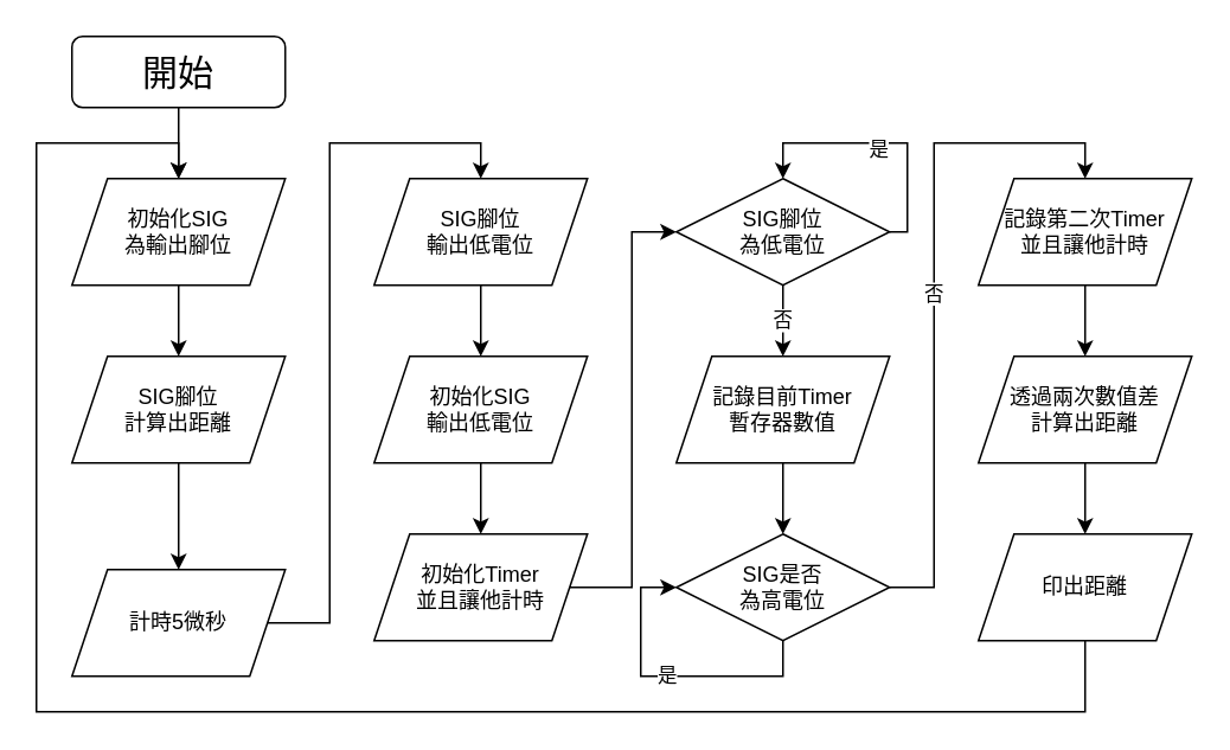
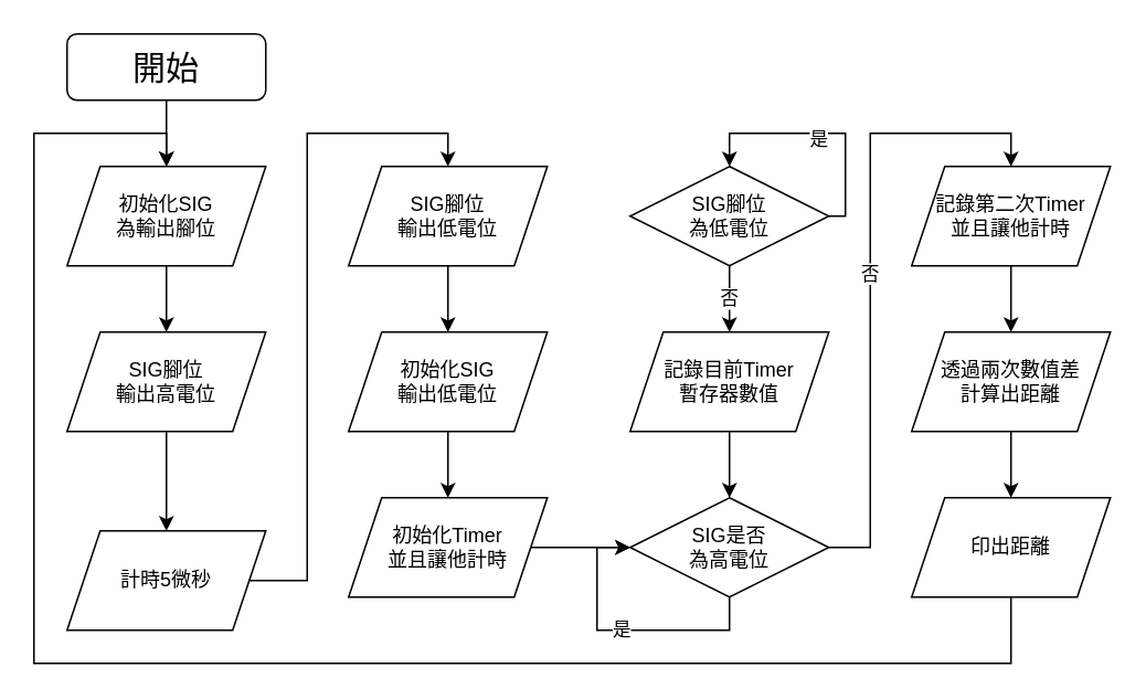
- <mxCell id="22" style="edgeStyle=orthogonalEdgeStyle;rounded=0;orthogonalLoop=1;jettySize=auto;html=1;exitX=1;exitY=0.5;exitDx=0;exitDy=0;entryX=0;entryY=0.5;entryDx=0;entryDy=0;" edge="1" parent="1" source="23" target="13"><mxGeometry relative="1" as="geometry" /></mxCell>
+ <mxCell id="22" style="edgeStyle=orthogonalEdgeStyle;rounded=0;orthogonalLoop=1;jettySize=auto;html=1;exitX=1;exitY=0.5;exitDx=0;exitDy=0;" edge="1" parent="1" source="23" target="27"><mxGeometry relative="1" as="geometry" /></mxCell>
- <mxCell id="5" value="SIG腳位&lt;br&gt;計算出距離" style="shape=parallelogram;perimeter=parallelogramPerimeter;whiteSpace=wrap;html=1;fixedSize=1;" vertex="1" parent="1"><mxGeometry x="40" y="200" width="120" height="60" as="geometry" /></mxCell>
+ <mxCell id="5" value="SIG腳位&lt;br&gt;輸出高電位" style="shape=parallelogram;perimeter=parallelogramPerimeter;whiteSpace=wrap;html=1;fixedSize=1;" vertex="1" parent="1"><mxGeometry x="40" y="200" width="120" height="60" as="geometry" /></mxCell>
